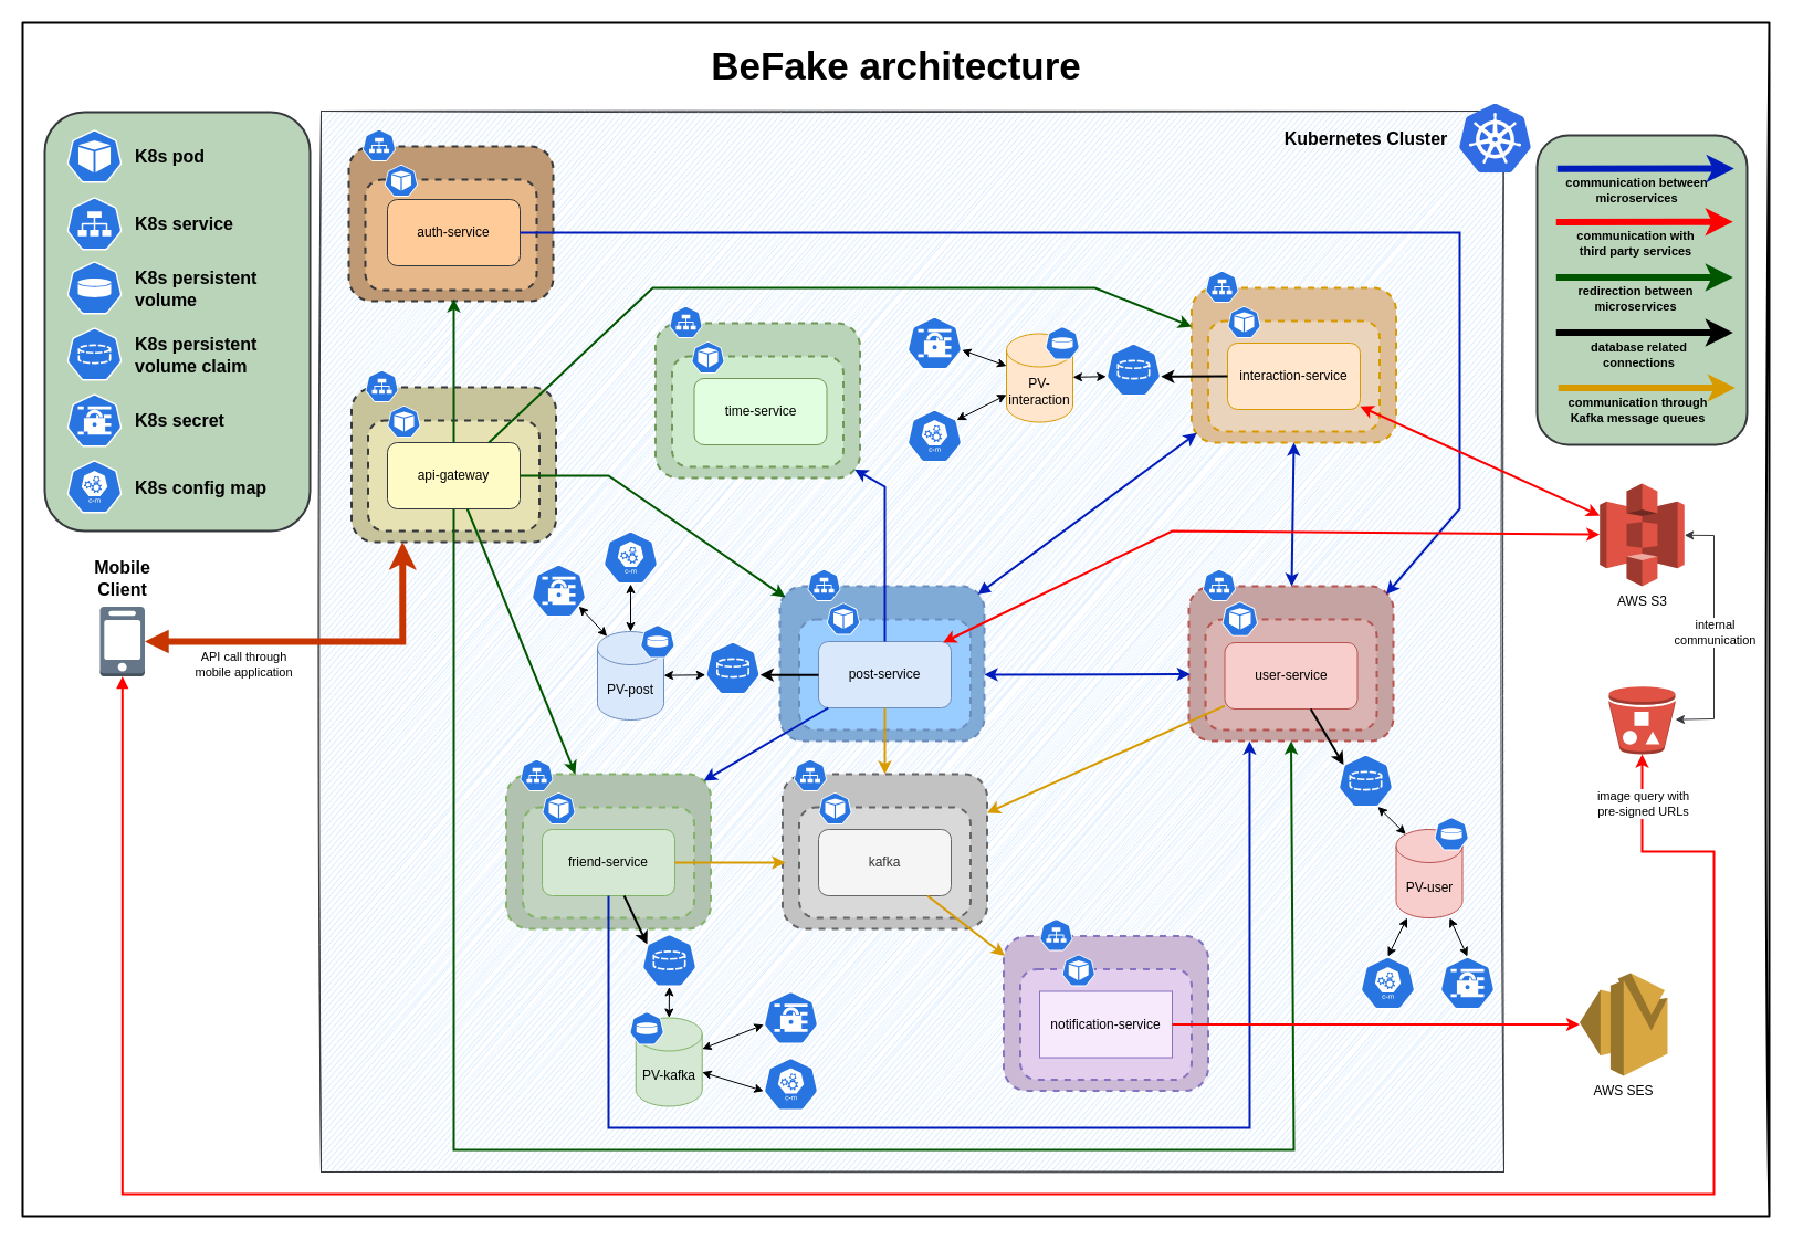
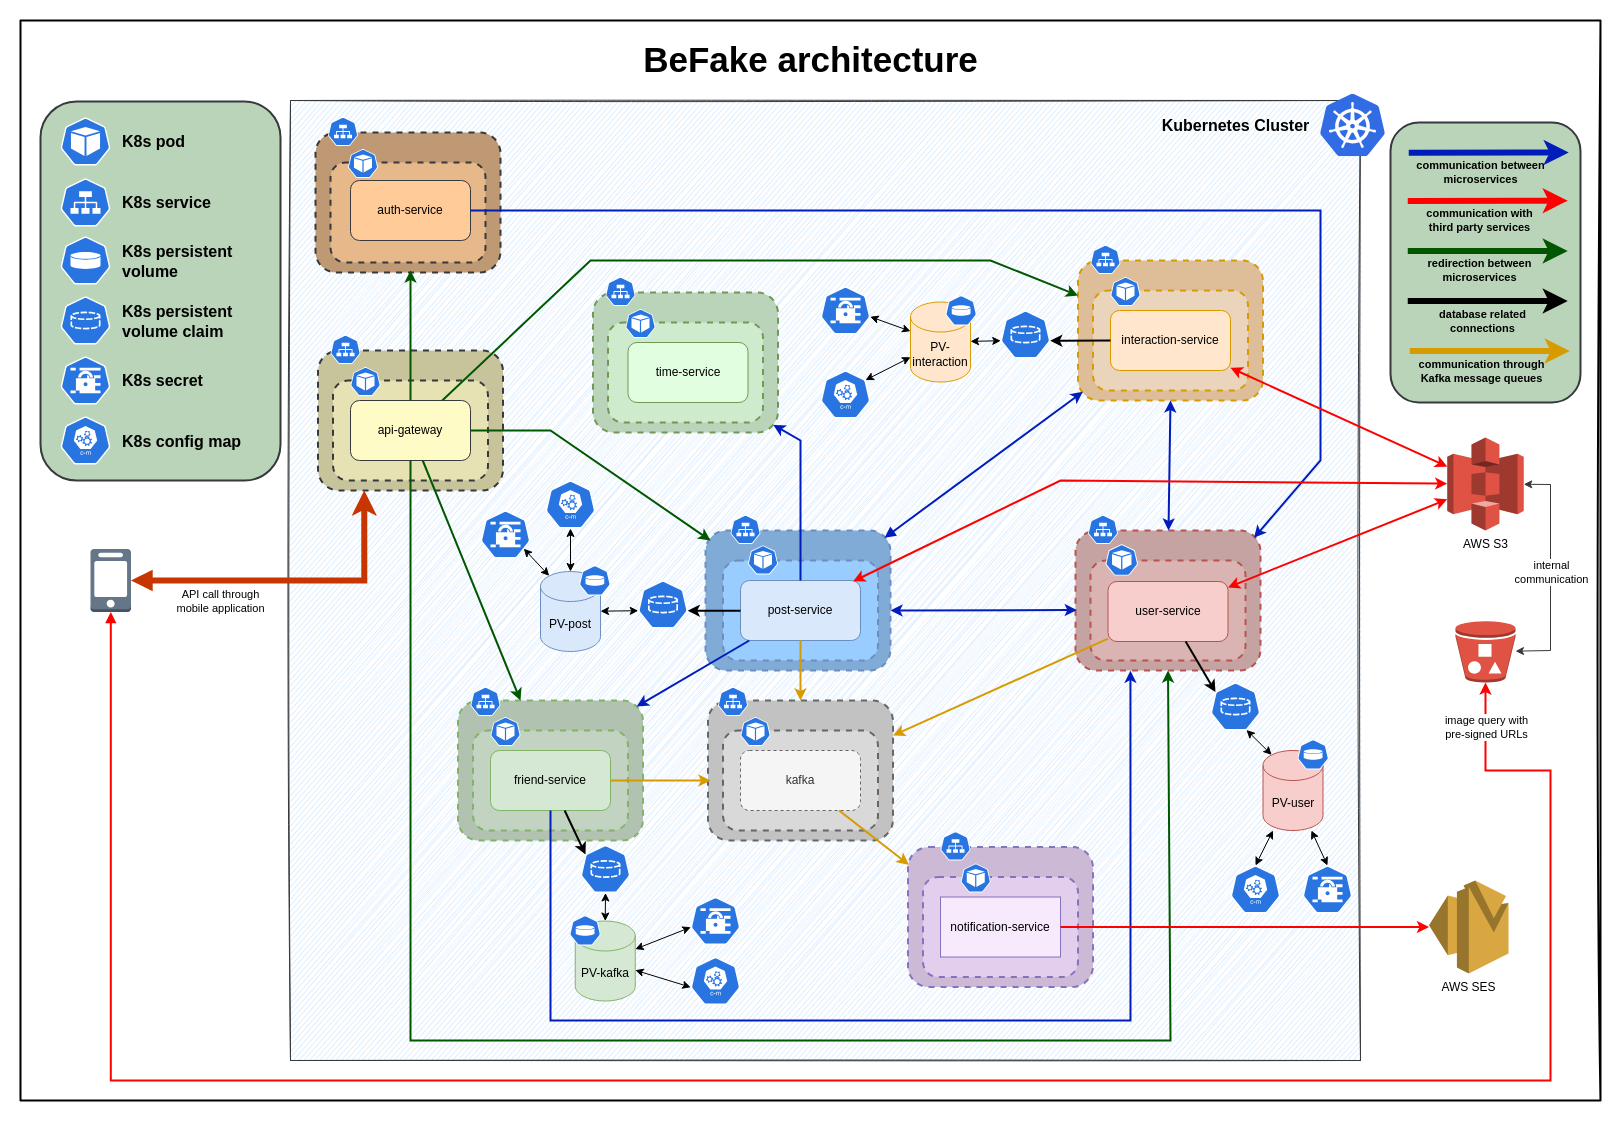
+ <mxCell id="80" value="" style="endArrow=classic;startArrow=classic;html=1;rounded=0;sketch=0;strokeColor=#FF0000;strokeWidth=2;fontColor=#FFFFFF;" edge="1" parent="1" source="76" target="26"><mxGeometry width="50" height="50" relative="1" as="geometry"><mxPoint x="1440" y="454.61" as="sourcePoint" /><mxPoint x="1240" y="374.141" as="targetPoint" /></mxGeometry></mxCell>
- <mxCell id="123" value="&lt;b&gt;Mobile&lt;br&gt;Client&lt;/b&gt;" style="text;html=1;align=center;verticalAlign=middle;resizable=0;points=[];autosize=1;strokeColor=none;fillColor=none;fontSize=16;fontColor=#000000;" vertex="1" parent="1"><mxGeometry x="75.25" y="498" width="70" height="50" as="geometry" /></mxCell>
- <mxCell id="32" value="kafka" style="rounded=1;whiteSpace=wrap;html=1;fillColor=#f5f5f5;fontColor=#333333;strokeColor=#666666;sketch=0;" vertex="1" parent="1"><mxGeometry x="740" y="750" width="120" height="60" as="geometry" /></mxCell>
+ <mxCell id="32" value="kafka" style="rounded=1;whiteSpace=wrap;html=1;fillColor=#f5f5f5;fontColor=#333333;strokeColor=#666666;sketch=0;dashed=1;" vertex="1" parent="1"><mxGeometry x="740" y="750" width="120" height="60" as="geometry" /></mxCell>
